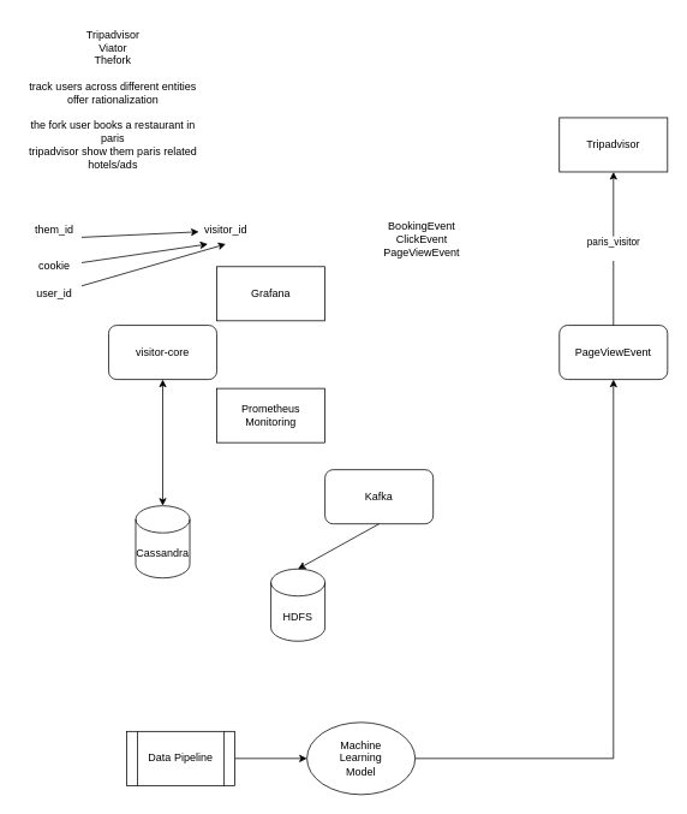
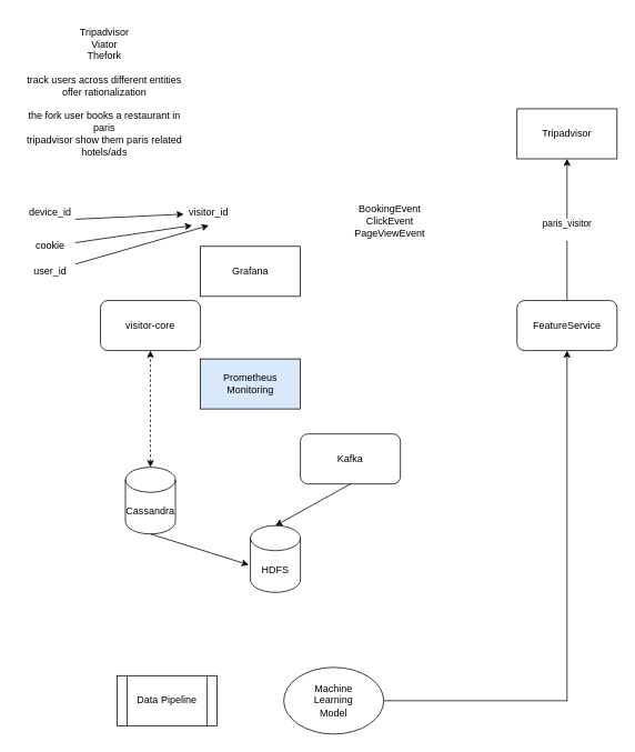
- <mxCell id="4" value="them_id" style="text;html=1;strokeColor=none;fillColor=none;align=center;verticalAlign=middle;whiteSpace=wrap;rounded=0;" vertex="1" parent="1"><mxGeometry x="30" y="240" width="60" height="30" as="geometry" /></mxCell>
+ <mxCell id="4" value="device_id" style="text;html=1;strokeColor=none;fillColor=none;align=center;verticalAlign=middle;whiteSpace=wrap;rounded=0;" vertex="1" parent="1"><mxGeometry x="30" y="240" width="60" height="30" as="geometry" /></mxCell>
- <mxCell id="22" value="PageViewEvent" style="rounded=1;whiteSpace=wrap;html=1;" vertex="1" parent="1"><mxGeometry x="620" y="360" width="120" height="60" as="geometry" /></mxCell>
+ <mxCell id="22" value="FeatureService" style="rounded=1;whiteSpace=wrap;html=1;" vertex="1" parent="1"><mxGeometry x="620" y="360" width="120" height="60" as="geometry" /></mxCell>
- <mxCell id="25" value="&lt;div&gt;Prometheus&lt;/div&gt;&lt;div&gt;Monitoring&lt;br&gt;&lt;/div&gt;" style="rounded=0;whiteSpace=wrap;html=1;" vertex="1" parent="1"><mxGeometry x="240" y="430" width="120" height="60" as="geometry" /></mxCell>
+ <mxCell id="25" value="&lt;div&gt;Prometheus&lt;/div&gt;&lt;div&gt;Monitoring&lt;br&gt;&lt;/div&gt;" style="rounded=0;whiteSpace=wrap;html=1;fillColor=#dae8fc;" vertex="1" parent="1"><mxGeometry x="240" y="430" width="120" height="60" as="geometry" /></mxCell>
- <mxCell id="13" value="" style="endArrow=classic;startArrow=classic;html=1;rounded=0;entryX=0.5;entryY=1;entryDx=0;entryDy=0;exitX=0.5;exitY=0;exitDx=0;exitDy=0;exitPerimeter=0;" edge="1" parent="1" source="12" target="3"><mxGeometry width="50" height="50" relative="1" as="geometry"><mxPoint x="200" y="530" as="sourcePoint" /><mxPoint x="250" y="480" as="targetPoint" /></mxGeometry></mxCell>
+ <mxCell id="13" value="" style="endArrow=classic;startArrow=classic;html=1;rounded=0;entryX=0.5;entryY=1;entryDx=0;entryDy=0;exitX=0.5;exitY=0;exitDx=0;exitDy=0;exitPerimeter=0;dashed=1;" edge="1" parent="1" source="12" target="3"><mxGeometry width="50" height="50" relative="1" as="geometry"><mxPoint x="200" y="530" as="sourcePoint" /><mxPoint x="250" y="480" as="targetPoint" /></mxGeometry></mxCell>
+ <mxCell id="17" value="" style="endArrow=classic;html=1;rounded=0;exitX=0.5;exitY=1;exitDx=0;exitDy=0;exitPerimeter=0;entryX=-0.033;entryY=0.588;entryDx=0;entryDy=0;entryPerimeter=0;" edge="1" parent="1" source="12" target="15"><mxGeometry width="50" height="50" relative="1" as="geometry"><mxPoint x="160" y="740" as="sourcePoint" /><mxPoint x="210" y="690" as="targetPoint" /></mxGeometry></mxCell>
- <mxCell id="18" style="edgeStyle=orthogonalEdgeStyle;rounded=0;orthogonalLoop=1;jettySize=auto;html=1;" edge="1" parent="1" source="19" target="21"><mxGeometry relative="1" as="geometry" /></mxCell>
